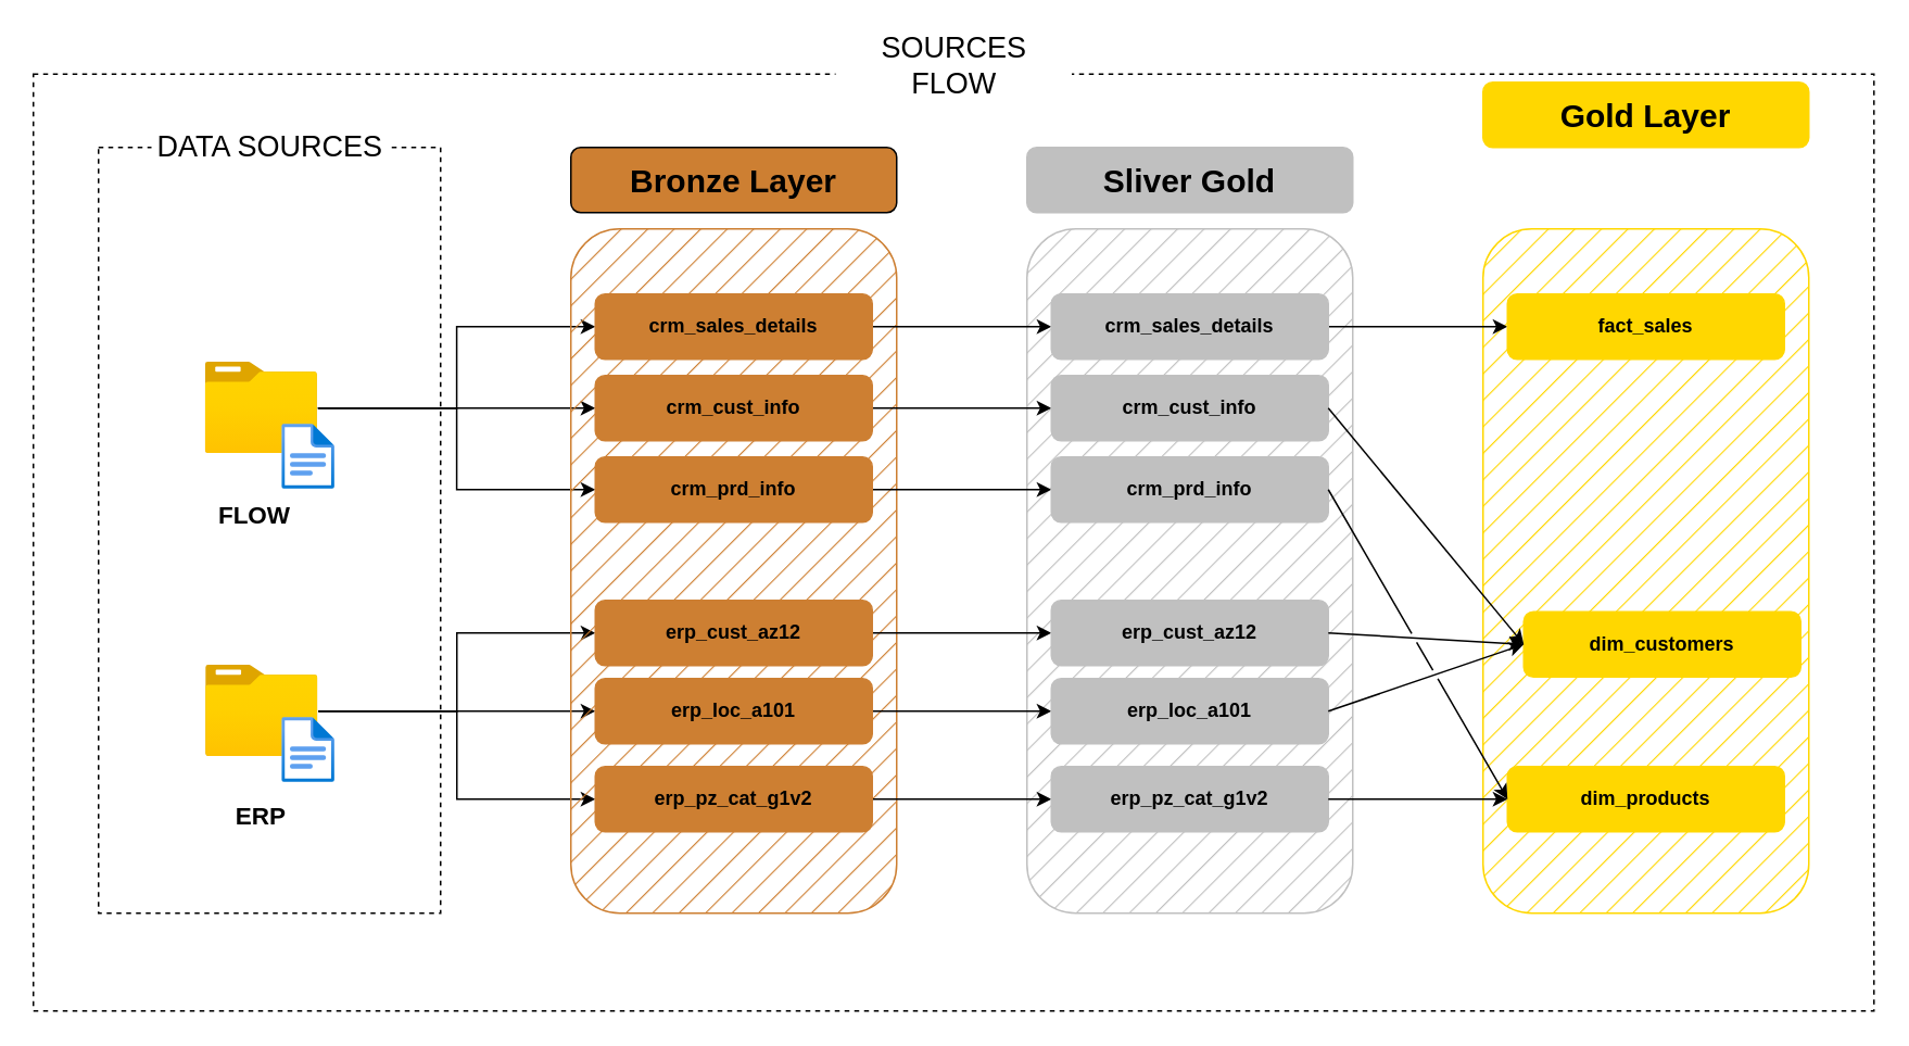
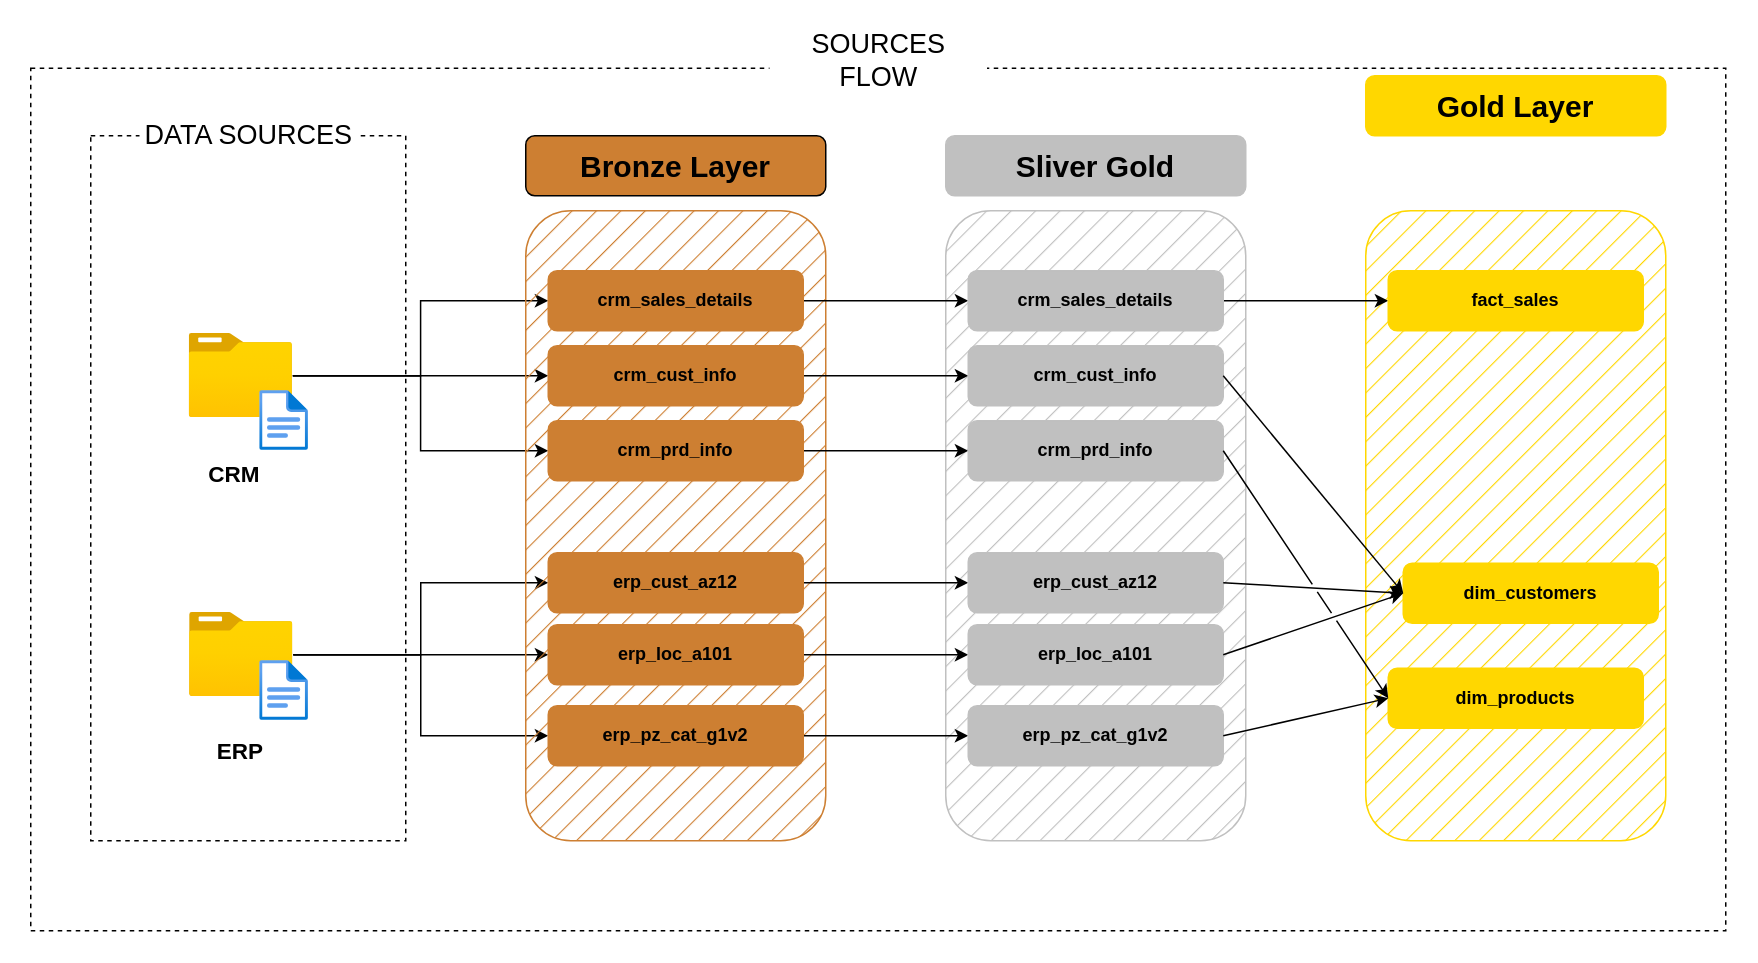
- <mxCell id="15" value="&lt;b&gt;&lt;font style=&quot;font-size: 15px;&quot;&gt;FLOW&lt;/font&gt;&lt;/b&gt;" style="text;html=1;align=center;verticalAlign=middle;whiteSpace=wrap;rounded=0;" vertex="1" parent="1"><mxGeometry x="125.71" y="300" width="60" height="30" as="geometry" /></mxCell>
+ <mxCell id="15" value="&lt;b&gt;&lt;font style=&quot;font-size: 15px;&quot;&gt;CRM&lt;/font&gt;&lt;/b&gt;" style="text;html=1;align=center;verticalAlign=middle;whiteSpace=wrap;rounded=0;" vertex="1" parent="1"><mxGeometry x="125.71" y="300" width="60" height="30" as="geometry" /></mxCell>
- <mxCell id="44" value="&lt;b&gt;dim_products&lt;/b&gt;" style="rounded=1;whiteSpace=wrap;html=1;fillColor=#FFD700;strokeColor=#FFD700;" vertex="1" parent="1"><mxGeometry x="925" y="470" width="170" height="40" as="geometry" /></mxCell>
+ <mxCell id="44" value="&lt;b&gt;dim_products&lt;/b&gt;" style="rounded=1;whiteSpace=wrap;html=1;fillColor=#FFD700;strokeColor=#FFD700;" vertex="1" parent="1"><mxGeometry x="925" y="445" width="170" height="40" as="geometry" /></mxCell>
